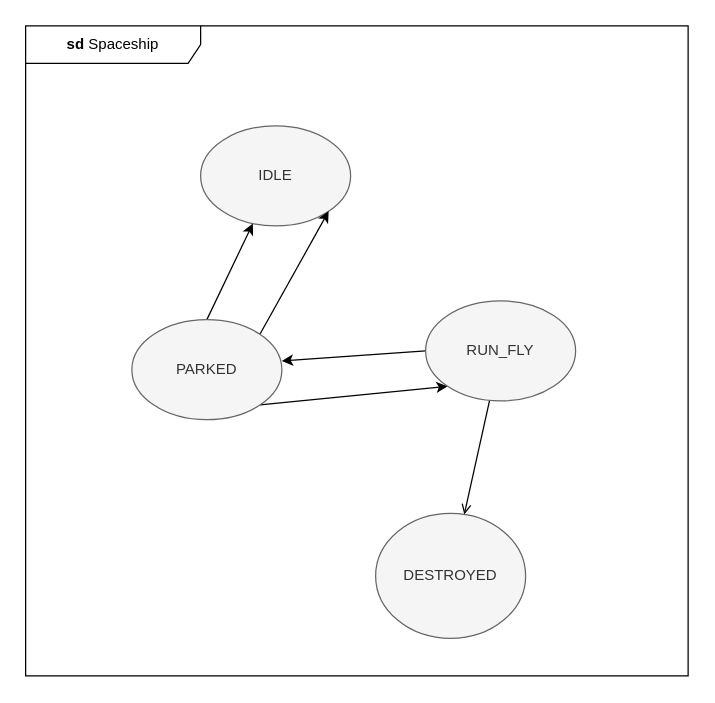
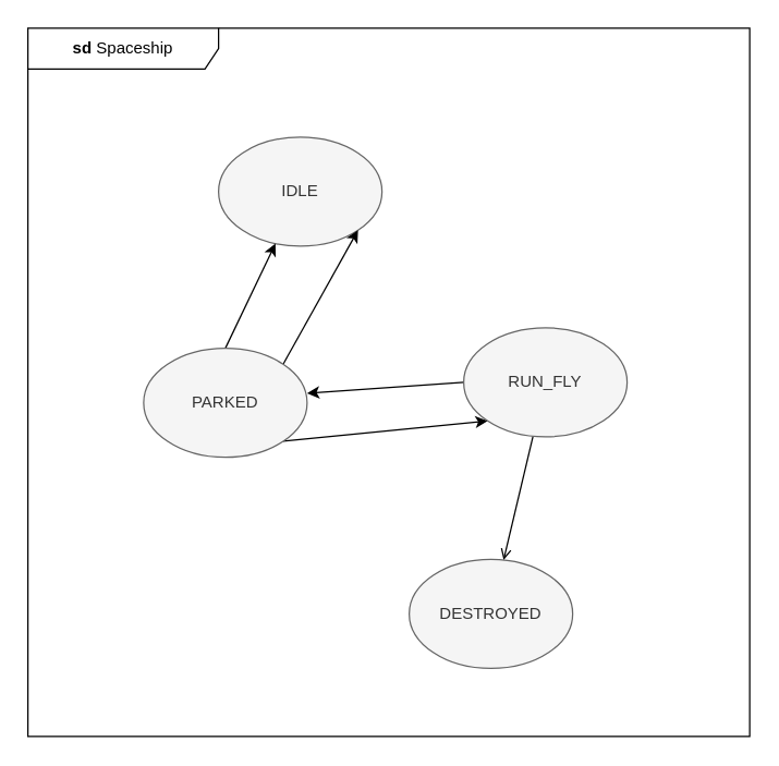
- <mxCell id="11" value="DESTROYED" style="ellipse;whiteSpace=wrap;html=1;fillColor=#f5f5f5;fontColor=#333333;strokeColor=#666666;" vertex="1" parent="1"><mxGeometry x="300" y="410" width="120" height="100" as="geometry" /></mxCell>
+ <mxCell id="11" value="DESTROYED" style="ellipse;whiteSpace=wrap;html=1;fillColor=#f5f5f5;fontColor=#333333;strokeColor=#666666;" vertex="1" parent="1"><mxGeometry x="300" y="410" width="120" height="80" as="geometry" /></mxCell>
